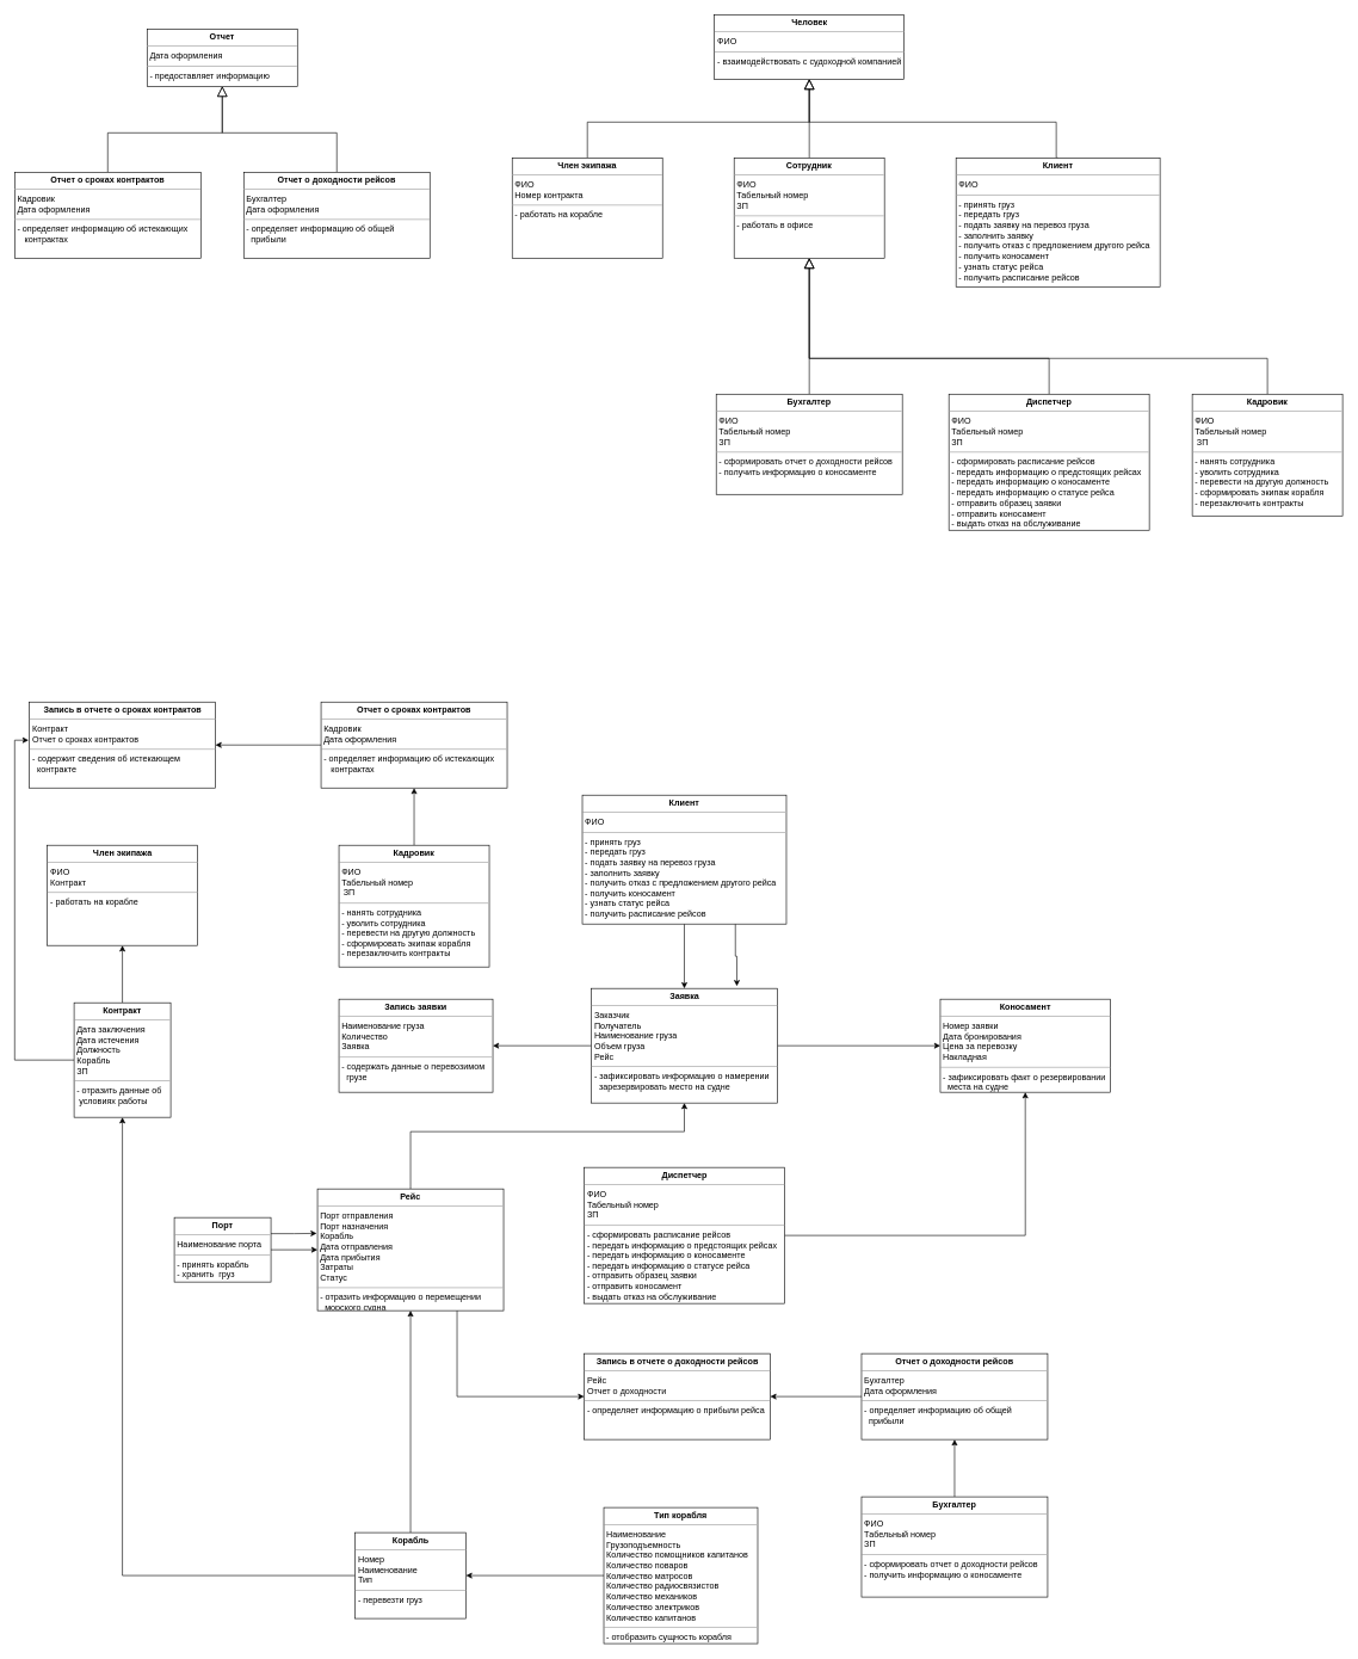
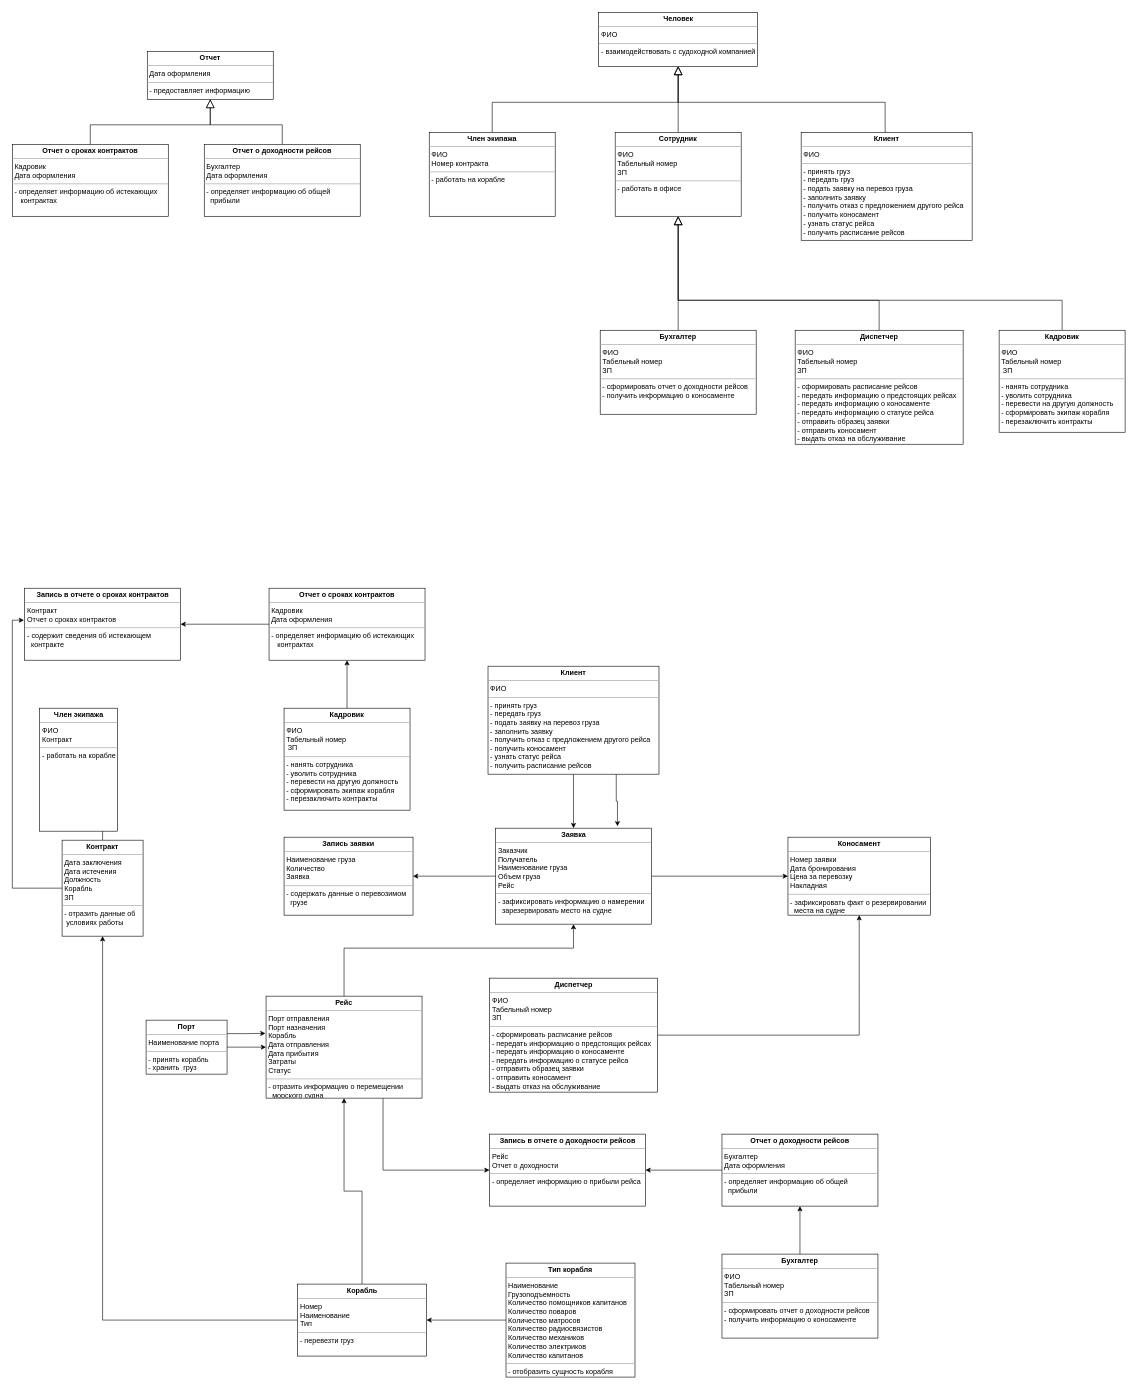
- <mxCell id="50" value="&lt;p style=&quot;margin: 0px ; margin-top: 4px ; text-align: center&quot;&gt;&lt;b&gt;Отчет&lt;/b&gt;&lt;/p&gt;&lt;hr size=&quot;1&quot;&gt;&lt;p style=&quot;margin: 0px ; margin-left: 4px&quot;&gt;&lt;span&gt;Дата оформления&lt;/span&gt;&lt;/p&gt;&lt;hr size=&quot;1&quot;&gt;&lt;p style=&quot;margin: 0px ; margin-left: 4px&quot;&gt;- предоставляет информацию&lt;/p&gt;&lt;p style=&quot;margin: 0px ; margin-left: 4px&quot;&gt;&lt;br&gt;&lt;/p&gt;" style="verticalAlign=top;align=left;overflow=fill;fontSize=12;fontFamily=Helvetica;html=1;" vertex="1" parent="1"><mxGeometry x="205" y="40" width="210" height="80" as="geometry" /></mxCell>
+ <mxCell id="50" value="&lt;p style=&quot;margin: 0px ; margin-top: 4px ; text-align: center&quot;&gt;&lt;b&gt;Отчет&lt;/b&gt;&lt;/p&gt;&lt;hr size=&quot;1&quot;&gt;&lt;p style=&quot;margin: 0px ; margin-left: 4px&quot;&gt;&lt;span&gt;Дата оформления&lt;/span&gt;&lt;/p&gt;&lt;hr size=&quot;1&quot;&gt;&lt;p style=&quot;margin: 0px ; margin-left: 4px&quot;&gt;- предоставляет информацию&lt;/p&gt;&lt;p style=&quot;margin: 0px ; margin-left: 4px&quot;&gt;&lt;br&gt;&lt;/p&gt;" style="verticalAlign=top;align=left;overflow=fill;fontSize=12;fontFamily=Helvetica;html=1;" vertex="1" parent="1"><mxGeometry x="245" y="85" width="210" height="80" as="geometry" /></mxCell>
- <mxCell id="39" value="&lt;p style=&quot;margin: 0px ; margin-top: 4px ; text-align: center&quot;&gt;&lt;b&gt;Член экипажа&lt;/b&gt;&lt;/p&gt;&lt;hr size=&quot;1&quot;&gt;&lt;p style=&quot;margin: 0px ; margin-left: 4px&quot;&gt;ФИО&lt;/p&gt;&lt;p style=&quot;margin: 0px ; margin-left: 4px&quot;&gt;Контракт&lt;/p&gt;&lt;hr size=&quot;1&quot;&gt;&lt;p style=&quot;margin: 0px ; margin-left: 4px&quot;&gt;- работать на корабле&lt;/p&gt;" style="verticalAlign=top;align=left;overflow=fill;fontSize=12;fontFamily=Helvetica;html=1;" vertex="1" parent="1"><mxGeometry x="65.5" y="1180" width="210" height="140" as="geometry" /></mxCell>
+ <mxCell id="39" value="&lt;p style=&quot;margin: 0px ; margin-top: 4px ; text-align: center&quot;&gt;&lt;b&gt;Член экипажа&lt;/b&gt;&lt;/p&gt;&lt;hr size=&quot;1&quot;&gt;&lt;p style=&quot;margin: 0px ; margin-left: 4px&quot;&gt;ФИО&lt;/p&gt;&lt;p style=&quot;margin: 0px ; margin-left: 4px&quot;&gt;Контракт&lt;/p&gt;&lt;hr size=&quot;1&quot;&gt;&lt;p style=&quot;margin: 0px ; margin-left: 4px&quot;&gt;- работать на корабле&lt;/p&gt;" style="verticalAlign=top;align=left;overflow=fill;fontSize=12;fontFamily=Helvetica;html=1;" vertex="1" parent="1"><mxGeometry x="65.5" y="1180" width="130" height="205" as="geometry" /></mxCell>
- <mxCell id="27" value="&lt;p style=&quot;margin: 0px ; margin-top: 4px ; text-align: center&quot;&gt;&lt;b&gt;Корабль&lt;/b&gt;&lt;/p&gt;&lt;hr size=&quot;1&quot;&gt;&lt;p style=&quot;margin: 0px ; margin-left: 4px&quot;&gt;Номер&lt;/p&gt;&lt;p style=&quot;margin: 0px ; margin-left: 4px&quot;&gt;Наименование&lt;/p&gt;&lt;p style=&quot;margin: 0px ; margin-left: 4px&quot;&gt;Тип&lt;/p&gt;&lt;hr size=&quot;1&quot;&gt;&lt;p style=&quot;margin: 0px ; margin-left: 4px&quot;&gt;- перевезти груз&lt;/p&gt;&lt;p style=&quot;margin: 0px ; margin-left: 4px&quot;&gt;&lt;br&gt;&lt;/p&gt;&lt;p style=&quot;margin: 0px ; margin-left: 4px&quot;&gt;&lt;br&gt;&lt;/p&gt;" style="verticalAlign=top;align=left;overflow=fill;fontSize=12;fontFamily=Helvetica;html=1;" parent="1" vertex="1"><mxGeometry x="495.5" y="2140" width="155" height="120" as="geometry" /></mxCell>
+ <mxCell id="27" value="&lt;p style=&quot;margin: 0px ; margin-top: 4px ; text-align: center&quot;&gt;&lt;b&gt;Корабль&lt;/b&gt;&lt;/p&gt;&lt;hr size=&quot;1&quot;&gt;&lt;p style=&quot;margin: 0px ; margin-left: 4px&quot;&gt;Номер&lt;/p&gt;&lt;p style=&quot;margin: 0px ; margin-left: 4px&quot;&gt;Наименование&lt;/p&gt;&lt;p style=&quot;margin: 0px ; margin-left: 4px&quot;&gt;Тип&lt;/p&gt;&lt;hr size=&quot;1&quot;&gt;&lt;p style=&quot;margin: 0px ; margin-left: 4px&quot;&gt;- перевезти груз&lt;/p&gt;&lt;p style=&quot;margin: 0px ; margin-left: 4px&quot;&gt;&lt;br&gt;&lt;/p&gt;&lt;p style=&quot;margin: 0px ; margin-left: 4px&quot;&gt;&lt;br&gt;&lt;/p&gt;" style="verticalAlign=top;align=left;overflow=fill;fontSize=12;fontFamily=Helvetica;html=1;" parent="1" vertex="1"><mxGeometry x="495.5" y="2140" width="215" height="120" as="geometry" /></mxCell>
